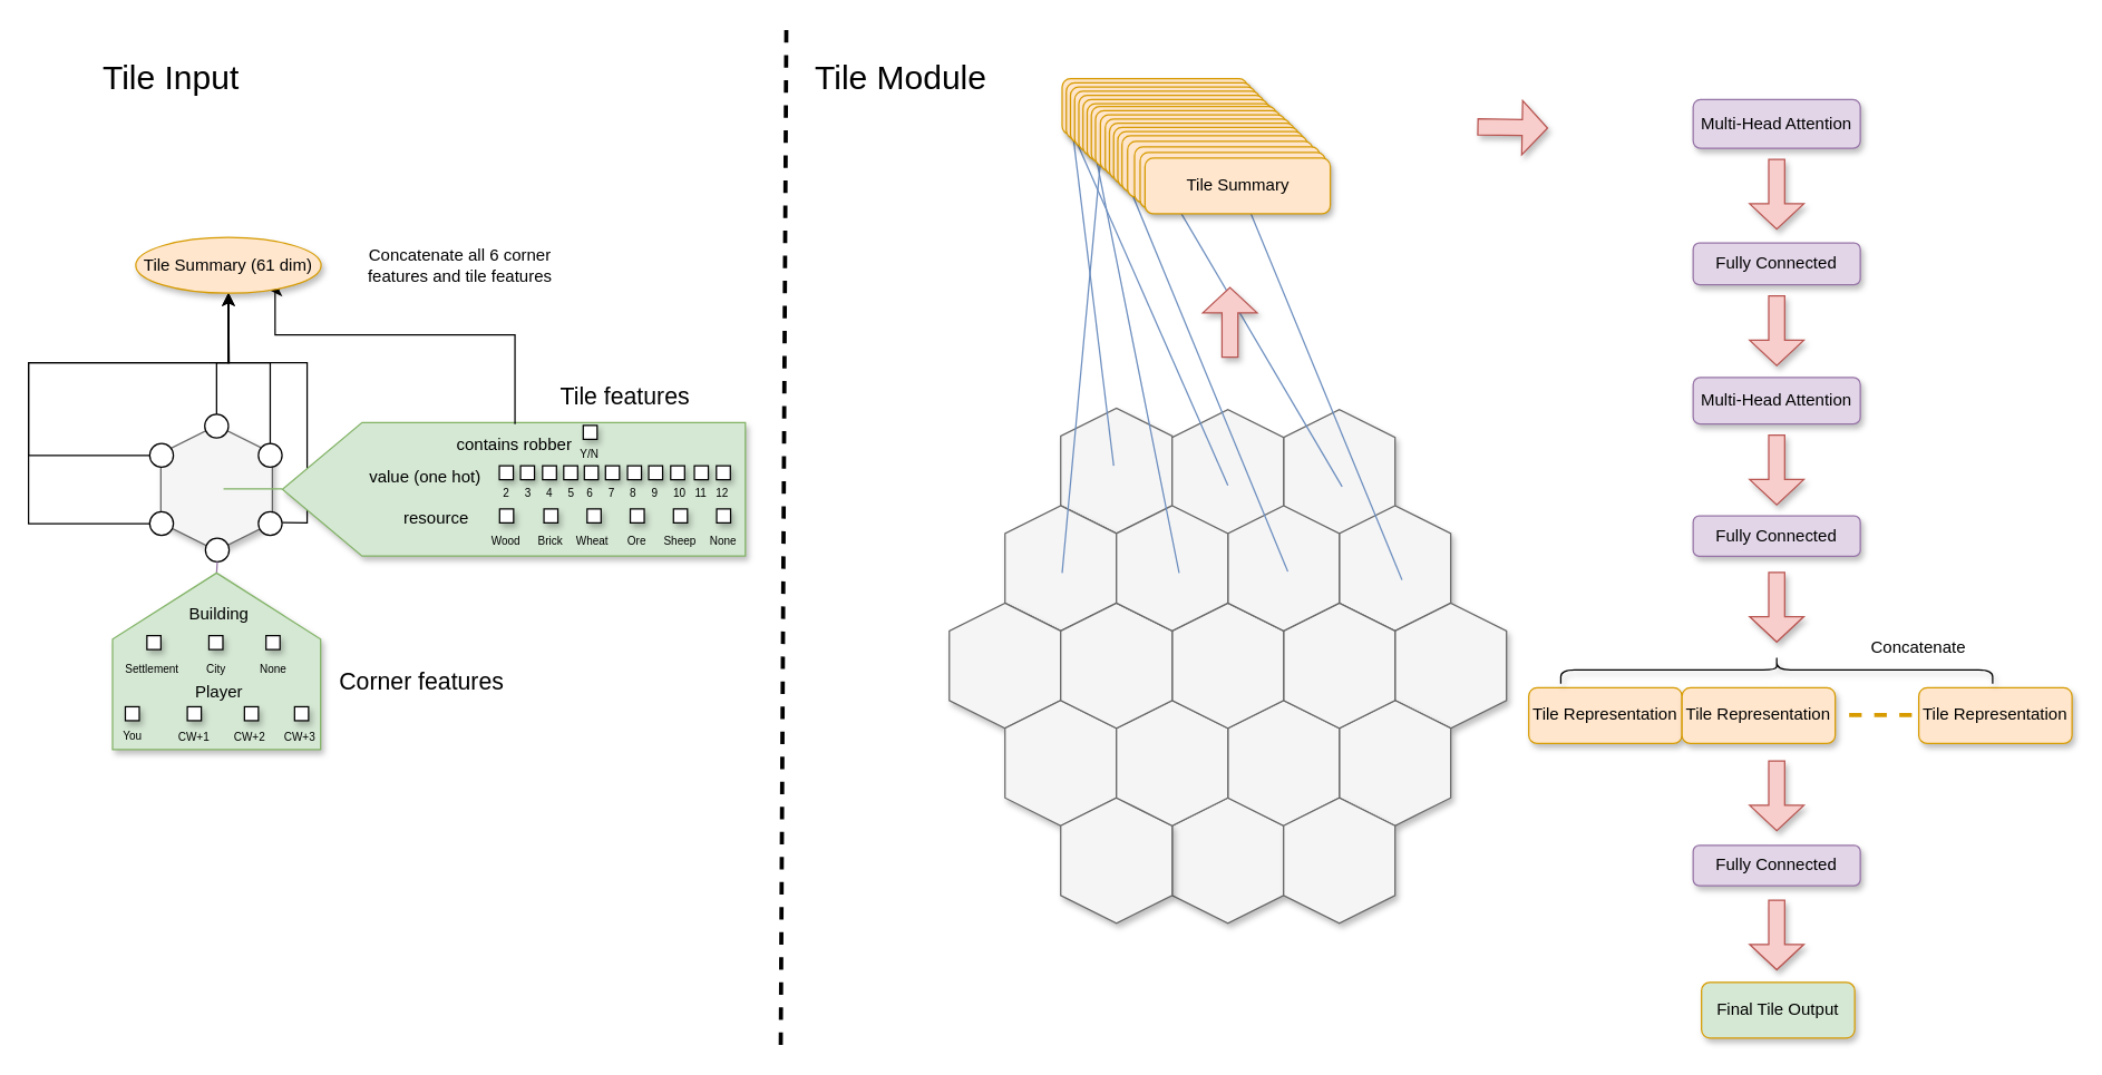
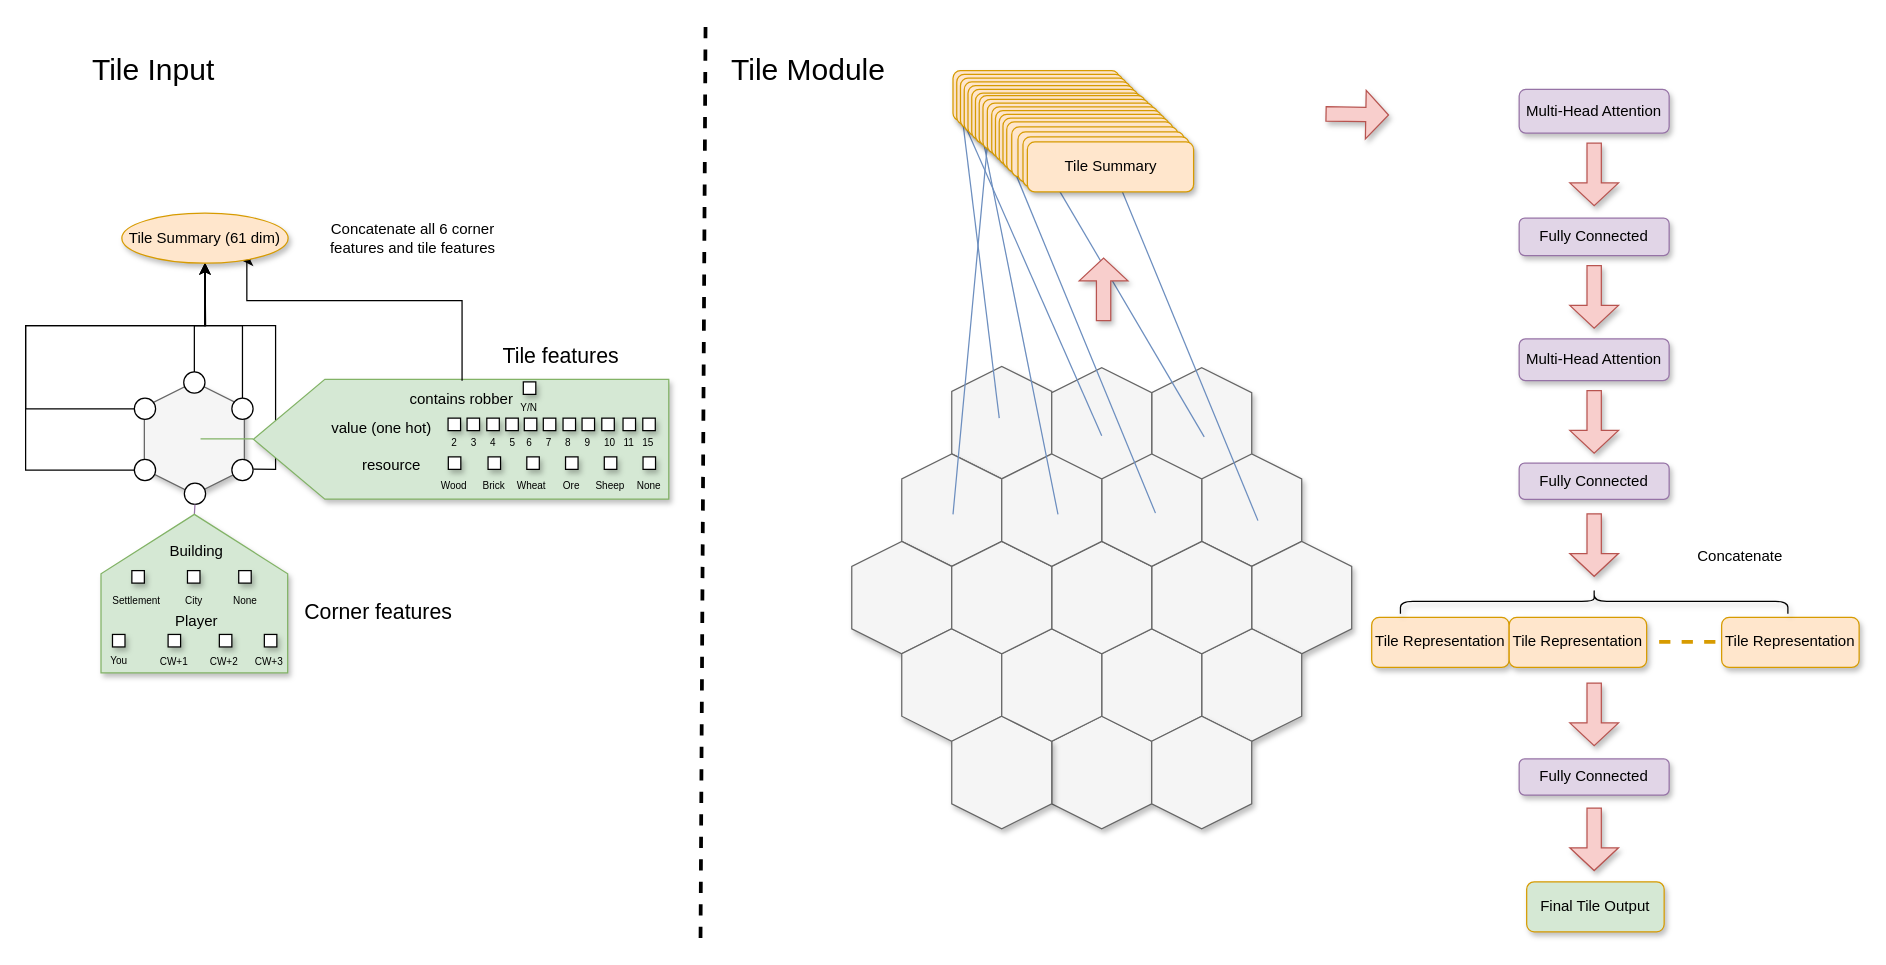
- <mxCell id="52" value="&lt;div style=&quot;font-size: 8px&quot; align=&quot;left&quot;&gt;&lt;font style=&quot;font-size: 8px&quot;&gt;2&lt;/font&gt; &amp;nbsp;&amp;nbsp;&amp;nbsp; 3&amp;nbsp;&amp;nbsp;&amp;nbsp;&amp;nbsp; 4&amp;nbsp;&amp;nbsp;&amp;nbsp;&amp;nbsp; 5&amp;nbsp;&amp;nbsp;&amp;nbsp; 6&amp;nbsp;&amp;nbsp;&amp;nbsp;&amp;nbsp; 7&amp;nbsp;&amp;nbsp;&amp;nbsp;&amp;nbsp; 8&amp;nbsp;&amp;nbsp;&amp;nbsp;&amp;nbsp; 9&amp;nbsp;&amp;nbsp;&amp;nbsp;&amp;nbsp; 10&amp;nbsp;&amp;nbsp; 11&amp;nbsp;&amp;nbsp; 12&lt;br&gt;&lt;/div&gt;" style="text;html=1;strokeColor=none;fillColor=none;align=left;verticalAlign=middle;whiteSpace=wrap;rounded=0;shadow=1;" parent="1" vertex="1"><mxGeometry x="359" y="339" width="211" height="30" as="geometry" /></mxCell>
+ <mxCell id="52" value="&lt;div style=&quot;font-size: 8px&quot; align=&quot;left&quot;&gt;&lt;font style=&quot;font-size: 8px&quot;&gt;2&lt;/font&gt; &amp;nbsp;&amp;nbsp;&amp;nbsp; 3&amp;nbsp;&amp;nbsp;&amp;nbsp;&amp;nbsp; 4&amp;nbsp;&amp;nbsp;&amp;nbsp;&amp;nbsp; 5&amp;nbsp;&amp;nbsp;&amp;nbsp; 6&amp;nbsp;&amp;nbsp;&amp;nbsp;&amp;nbsp; 7&amp;nbsp;&amp;nbsp;&amp;nbsp;&amp;nbsp; 8&amp;nbsp;&amp;nbsp;&amp;nbsp;&amp;nbsp; 9&amp;nbsp;&amp;nbsp;&amp;nbsp;&amp;nbsp; 10&amp;nbsp;&amp;nbsp; 11&amp;nbsp;&amp;nbsp; 15&lt;br&gt;&lt;/div&gt;" style="text;html=1;strokeColor=none;fillColor=none;align=left;verticalAlign=middle;whiteSpace=wrap;rounded=0;shadow=1;" parent="1" vertex="1"><mxGeometry x="359" y="339" width="211" height="30" as="geometry" /></mxCell>
- <mxCell id="102" value="Concatenate" style="text;html=1;strokeColor=none;fillColor=none;align=center;verticalAlign=middle;whiteSpace=wrap;rounded=0;shadow=1;fontSize=12;" parent="1" vertex="1"><mxGeometry x="1347" y="450" width="60" height="30" as="geometry" /></mxCell>
+ <mxCell id="102" value="Concatenate" style="text;html=1;strokeColor=none;fillColor=none;align=center;verticalAlign=middle;whiteSpace=wrap;rounded=0;shadow=1;fontSize=12;" parent="1" vertex="1"><mxGeometry x="1362" y="430" width="60" height="30" as="geometry" /></mxCell>
